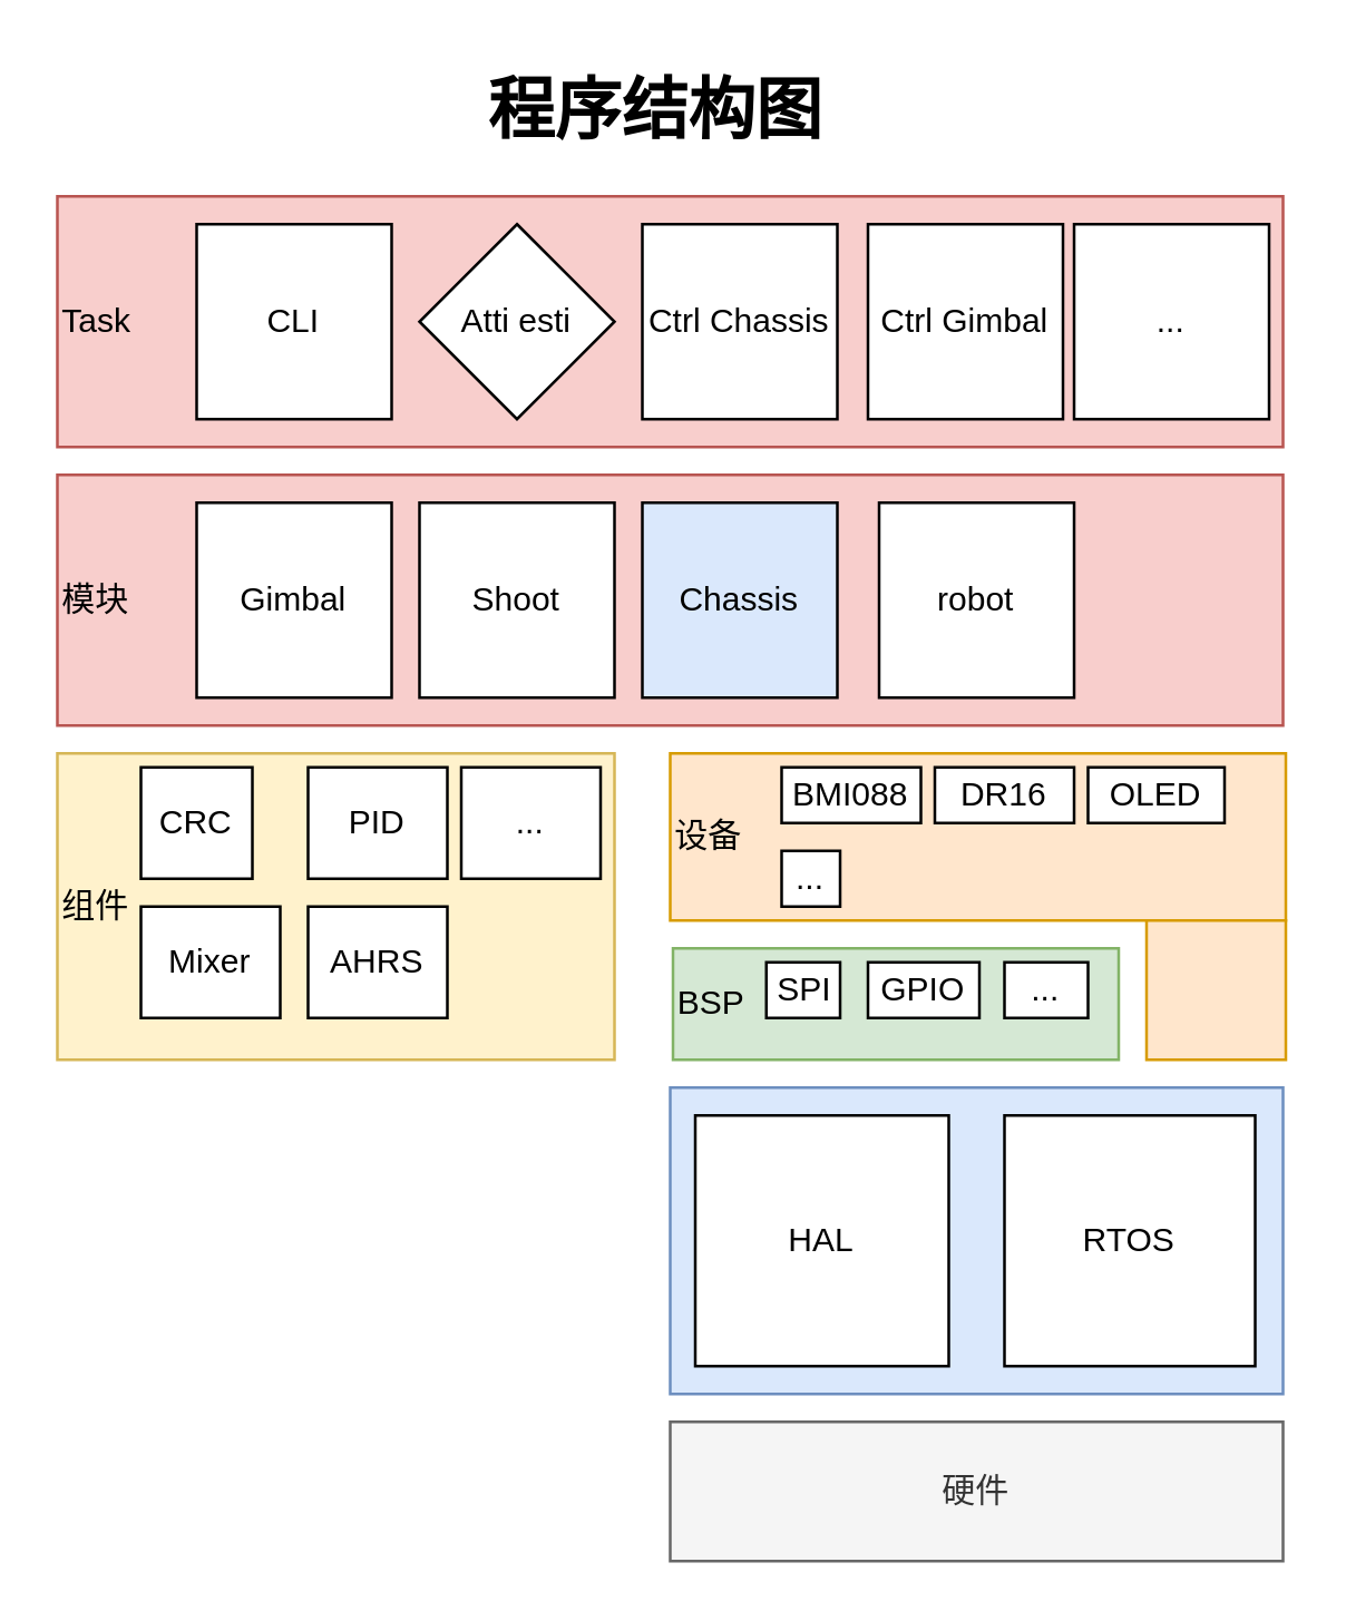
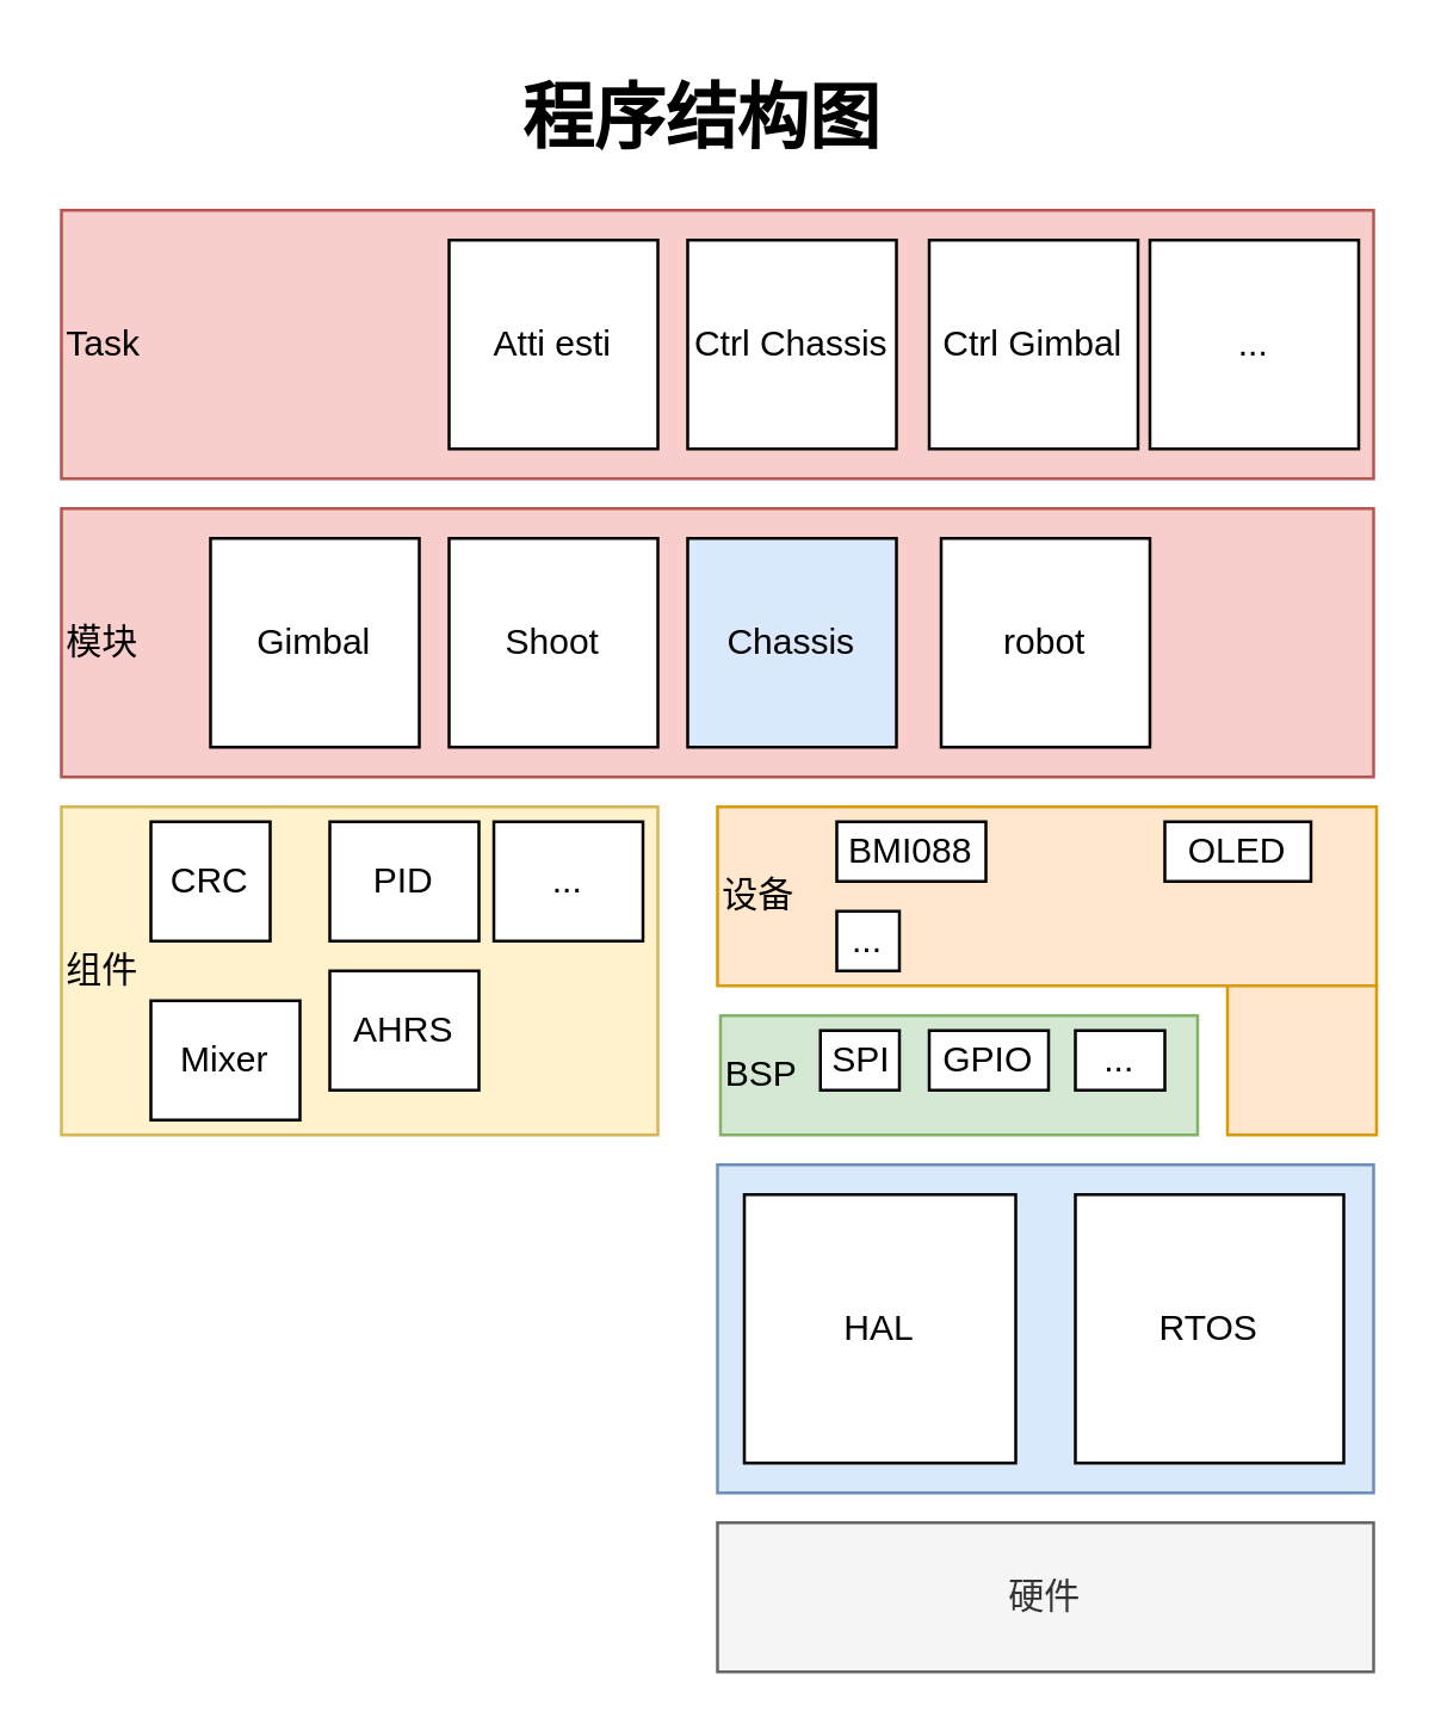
- <mxCell id="25" value="CLI" style="rounded=0;whiteSpace=wrap;html=1;" parent="1" vertex="1"><mxGeometry x="70" y="80" width="70" height="70" as="geometry" /></mxCell>
- <mxCell id="24" value="Atti esti" style="rhombus;whiteSpace=wrap;html=1;" parent="1" vertex="1"><mxGeometry x="150" y="80" width="70" height="70" as="geometry" /></mxCell>
+ <mxCell id="24" value="Atti esti" style="rounded=0;whiteSpace=wrap;html=1;" parent="1" vertex="1"><mxGeometry x="150" y="80" width="70" height="70" as="geometry" /></mxCell>
- <mxCell id="17" value="DR16" style="rounded=0;whiteSpace=wrap;html=1;" parent="1" vertex="1"><mxGeometry x="335" y="275" width="50" height="20" as="geometry" /></mxCell>
- <mxCell id="13" value="Mixer" style="rounded=0;whiteSpace=wrap;html=1;" parent="1" vertex="1"><mxGeometry x="50" y="325" width="50" height="40" as="geometry" /></mxCell>
+ <mxCell id="13" value="Mixer" style="rounded=0;whiteSpace=wrap;html=1;" parent="1" vertex="1"><mxGeometry x="50" y="335" width="50" height="40" as="geometry" /></mxCell>
